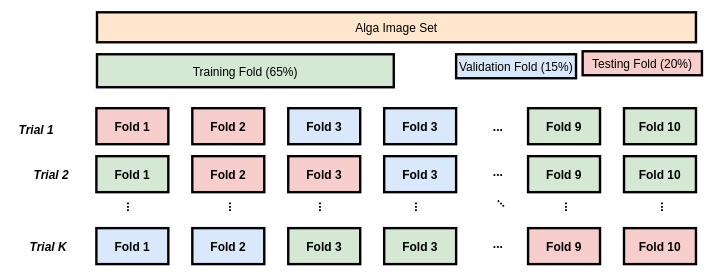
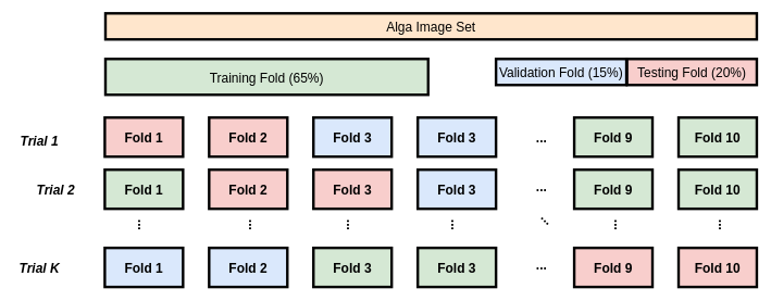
- <mxCell id="33" value="Alga Image Set" style="rounded=0;whiteSpace=wrap;html=1;strokeWidth=4;fillColor=#ffe6cc;strokeColor=#000000;fontSize=20;fontStyle=0" vertex="1" parent="1"><mxGeometry x="161" y="20" width="999" height="50" as="geometry" /></mxCell>
+ <mxCell id="33" value="Alga Image Set" style="rounded=0;whiteSpace=wrap;html=1;strokeWidth=4;fillColor=#ffe6cc;strokeColor=#000000;fontSize=20;fontStyle=0" vertex="1" parent="1"><mxGeometry x="161" y="20" width="999" height="40" as="geometry" /></mxCell>
- <mxCell id="32" value="Testing Fold (20%)" style="rounded=0;whiteSpace=wrap;html=1;strokeWidth=4;fillColor=#f8cecc;strokeColor=#000000;fontSize=20;fontStyle=0" vertex="1" parent="1"><mxGeometry x="971" y="85" width="199" height="40" as="geometry" /></mxCell>
+ <mxCell id="32" value="Testing Fold (20%)" style="rounded=0;whiteSpace=wrap;html=1;strokeWidth=4;fillColor=#f8cecc;strokeColor=#000000;fontSize=20;fontStyle=0" vertex="1" parent="1"><mxGeometry x="961" y="90" width="199" height="40" as="geometry" /></mxCell>
- <mxCell id="36" value="Trial K" style="text;html=1;strokeColor=none;fillColor=none;align=center;verticalAlign=middle;whiteSpace=wrap;rounded=0;fontSize=20;fontStyle=3" vertex="1" parent="1"><mxGeometry x="40" y="395" width="80" height="30" as="geometry" /></mxCell>
+ <mxCell id="36" value="Trial K" style="text;html=1;strokeColor=none;fillColor=none;align=center;verticalAlign=middle;whiteSpace=wrap;rounded=0;fontSize=20;fontStyle=3" vertex="1" parent="1"><mxGeometry x="20" y="395" width="80" height="30" as="geometry" /></mxCell>
